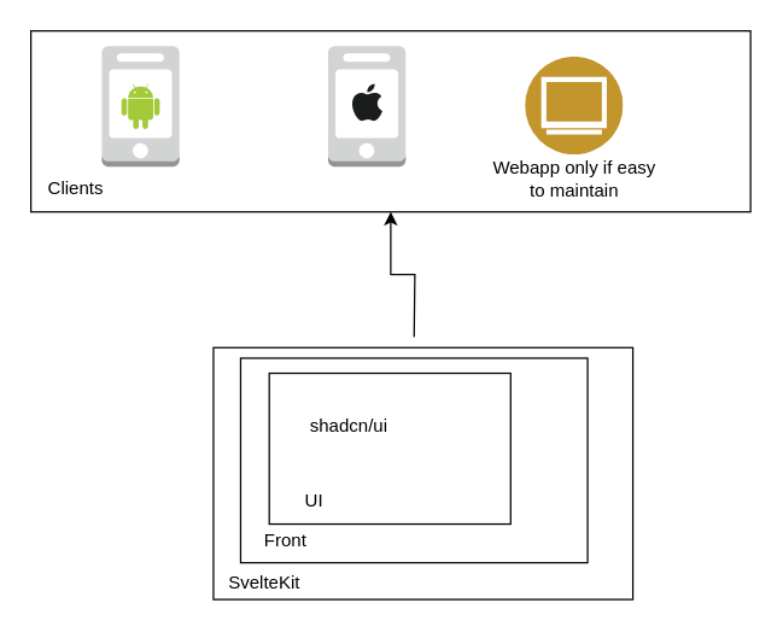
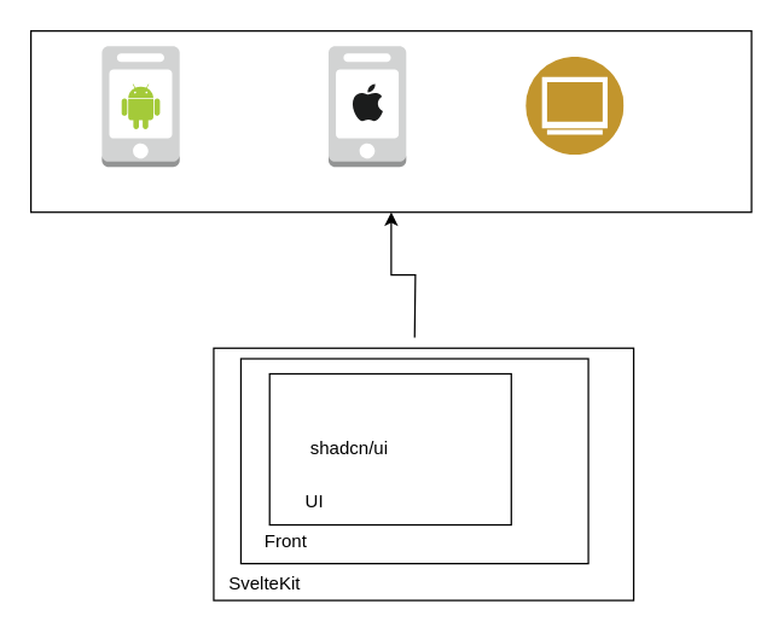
- <mxCell id="20" value="Webapp only if easy to maintain" style="text;html=1;align=center;verticalAlign=middle;whiteSpace=wrap;rounded=0;" parent="12" vertex="1"><mxGeometry x="305" y="82.5" width="111" height="30" as="geometry" /></mxCell>
- <mxCell id="19" value="Clients" style="text;html=1;align=center;verticalAlign=middle;whiteSpace=wrap;rounded=0;" parent="12" vertex="1"><mxGeometry y="90" width="60" height="30" as="geometry" /></mxCell>
- <mxCell id="9" value="shadcn/ui" style="text;html=1;align=center;verticalAlign=middle;whiteSpace=wrap;rounded=0;" parent="1" vertex="1"><mxGeometry x="201.04" y="267" width="60" height="30" as="geometry" /></mxCell>
+ <mxCell id="9" value="shadcn/ui" style="text;html=1;align=center;verticalAlign=middle;whiteSpace=wrap;rounded=0;" parent="1" vertex="1"><mxGeometry x="201.04" y="282" width="60" height="30" as="geometry" /></mxCell>
